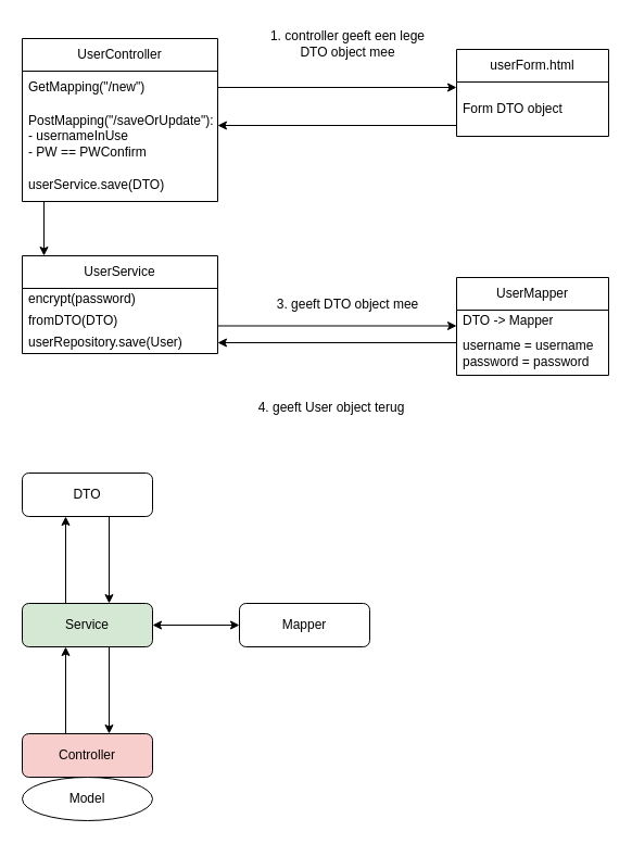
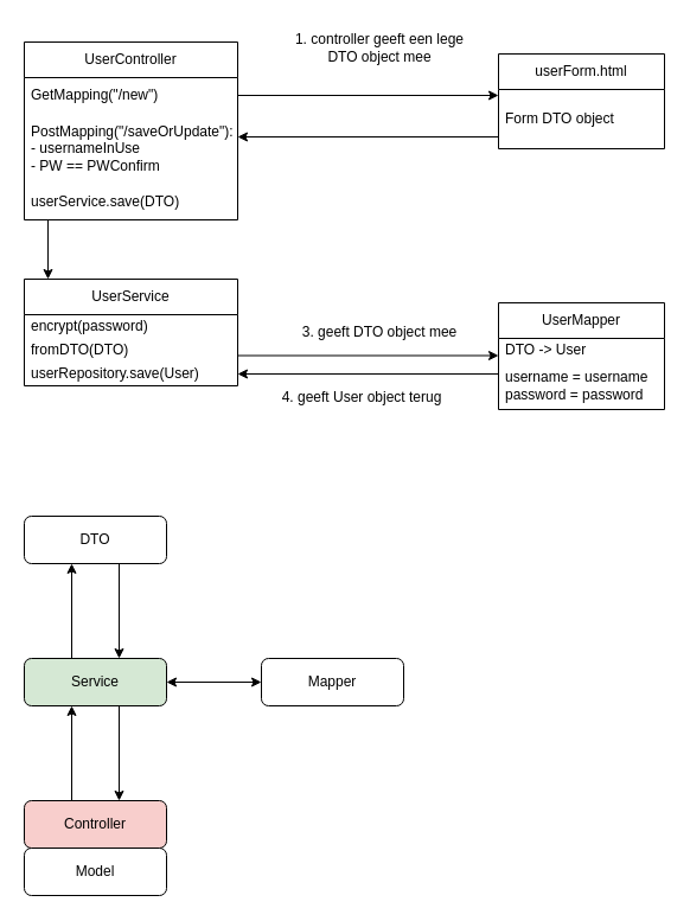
- <mxCell id="17" value="DTO -&amp;gt; Mapper" style="text;strokeColor=none;fillColor=none;align=left;verticalAlign=middle;spacingLeft=4;spacingRight=4;overflow=hidden;points=[[0,0.5],[1,0.5]];portConstraint=eastwest;rotatable=0;whiteSpace=wrap;html=1;" parent="16" vertex="1"><mxGeometry y="30" width="140" height="20" as="geometry" /></mxCell>
+ <mxCell id="17" value="DTO -&amp;gt; User" style="text;strokeColor=none;fillColor=none;align=left;verticalAlign=middle;spacingLeft=4;spacingRight=4;overflow=hidden;points=[[0,0.5],[1,0.5]];portConstraint=eastwest;rotatable=0;whiteSpace=wrap;html=1;" parent="16" vertex="1"><mxGeometry y="30" width="140" height="20" as="geometry" /></mxCell>
- <mxCell id="22" value="4. geeft User object terug" style="text;html=1;align=center;verticalAlign=middle;whiteSpace=wrap;rounded=0;" parent="1" vertex="1"><mxGeometry x="230" y="355" width="150" height="40" as="geometry" /></mxCell>
+ <mxCell id="22" value="4. geeft User object terug" style="text;html=1;align=center;verticalAlign=middle;whiteSpace=wrap;rounded=0;" parent="1" vertex="1"><mxGeometry x="230" y="315" width="150" height="40" as="geometry" /></mxCell>
- <mxCell id="26" value="Model" style="ellipse;whiteSpace=wrap;html=1;" vertex="1" parent="1"><mxGeometry x="20" y="715" width="120" height="40" as="geometry" /></mxCell>
+ <mxCell id="26" value="Model" style="rounded=1;whiteSpace=wrap;html=1;" vertex="1" parent="1"><mxGeometry x="20" y="715" width="120" height="40" as="geometry" /></mxCell>
